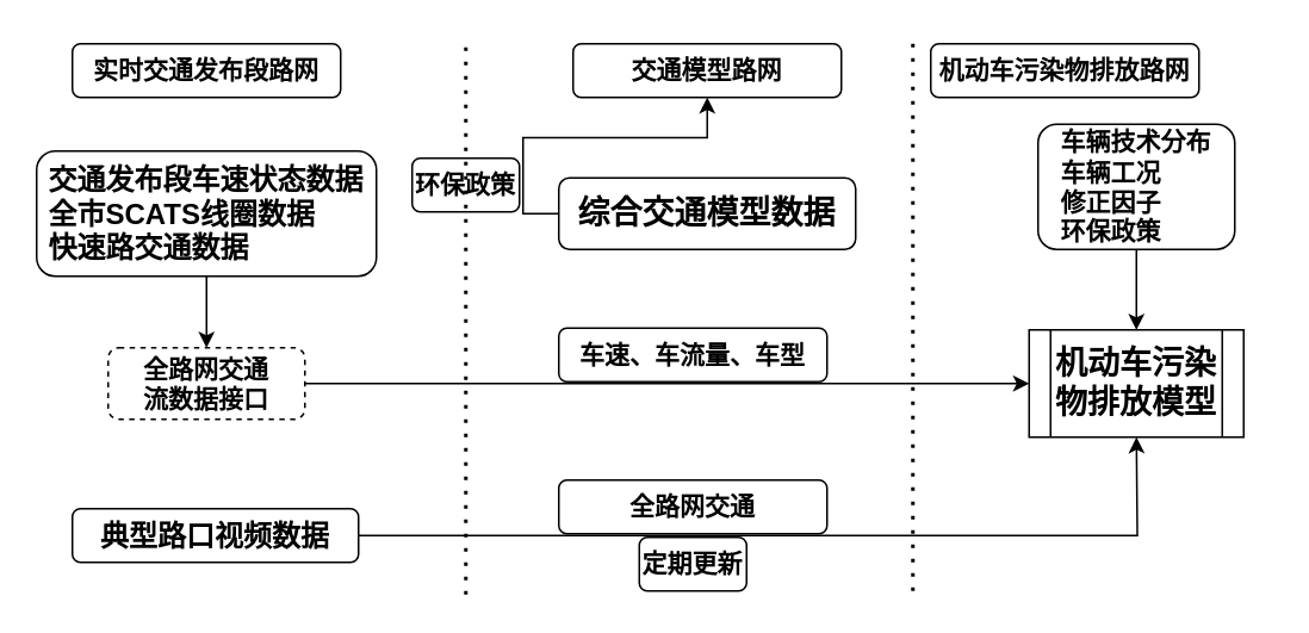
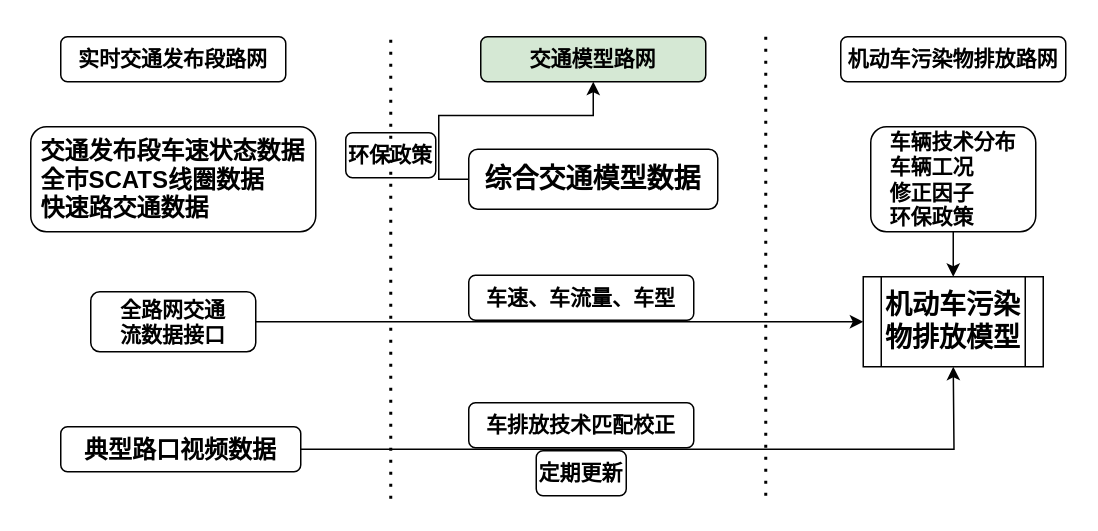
- <mxCell id="17" value="&lt;b&gt;&lt;font style=&quot;font-size: 14px&quot;&gt;交通模型路网&lt;/font&gt;&lt;/b&gt;" style="rounded=1;whiteSpace=wrap;html=1;" vertex="1" parent="1"><mxGeometry x="320" y="24" width="150" height="30" as="geometry" /></mxCell>
+ <mxCell id="17" value="&lt;b&gt;&lt;font style=&quot;font-size: 14px&quot;&gt;交通模型路网&lt;/font&gt;&lt;/b&gt;" style="rounded=1;whiteSpace=wrap;html=1;fillColor=#d5e8d4;" vertex="1" parent="1"><mxGeometry x="320" y="24" width="150" height="30" as="geometry" /></mxCell>
- <mxCell id="18" value="&lt;b&gt;&lt;font style=&quot;font-size: 14px&quot;&gt;机动车污染物排放路网&lt;/font&gt;&lt;/b&gt;" style="rounded=1;whiteSpace=wrap;html=1;" vertex="1" parent="1"><mxGeometry x="520" y="24" width="150" height="30" as="geometry" /></mxCell>
+ <mxCell id="18" value="&lt;b&gt;&lt;font style=&quot;font-size: 14px&quot;&gt;机动车污染物排放路网&lt;/font&gt;&lt;/b&gt;" style="rounded=1;whiteSpace=wrap;html=1;" vertex="1" parent="1"><mxGeometry x="560" y="24" width="150" height="30" as="geometry" /></mxCell>
- <mxCell id="12" value="&lt;div style=&quot;text-align: left&quot;&gt;&lt;span style=&quot;font-size: 14px&quot;&gt;&lt;b&gt;车辆技术分布&lt;/b&gt;&lt;/span&gt;&lt;/div&gt;&lt;font style=&quot;font-size: 14px&quot;&gt;&lt;b&gt;&lt;div style=&quot;text-align: left&quot;&gt;&lt;span&gt;车辆工况&lt;/span&gt;&lt;/div&gt;&lt;div style=&quot;text-align: left&quot;&gt;&lt;span&gt;修正因子&lt;/span&gt;&lt;/div&gt;&lt;div style=&quot;text-align: left&quot;&gt;&lt;span&gt;环保政策&lt;/span&gt;&lt;/div&gt;&lt;/b&gt;&lt;/font&gt;" style="rounded=1;whiteSpace=wrap;html=1;" vertex="1" parent="1"><mxGeometry x="580" y="69" width="110" height="70" as="geometry" /></mxCell>
+ <mxCell id="12" value="&lt;div style=&quot;text-align: left&quot;&gt;&lt;span style=&quot;font-size: 14px&quot;&gt;&lt;b&gt;车辆技术分布&lt;/b&gt;&lt;/span&gt;&lt;/div&gt;&lt;font style=&quot;font-size: 14px&quot;&gt;&lt;b&gt;&lt;div style=&quot;text-align: left&quot;&gt;&lt;span&gt;车辆工况&lt;/span&gt;&lt;/div&gt;&lt;div style=&quot;text-align: left&quot;&gt;&lt;span&gt;修正因子&lt;/span&gt;&lt;/div&gt;&lt;div style=&quot;text-align: left&quot;&gt;&lt;span&gt;环保政策&lt;/span&gt;&lt;/div&gt;&lt;/b&gt;&lt;/font&gt;" style="rounded=1;whiteSpace=wrap;html=1;" vertex="1" parent="1"><mxGeometry x="580" y="84" width="110" height="70" as="geometry" /></mxCell>
- <mxCell id="2" style="edgeStyle=orthogonalEdgeStyle;rounded=0;orthogonalLoop=1;jettySize=auto;html=1;exitX=0.5;exitY=1;exitDx=0;exitDy=0;entryX=0.5;entryY=0;entryDx=0;entryDy=0;" edge="1" parent="1" source="3" target="5"><mxGeometry relative="1" as="geometry" /></mxCell>
- <mxCell id="5" value="&lt;font style=&quot;font-size: 14px&quot;&gt;&lt;b&gt;全路网交通&lt;br&gt;流数据接口&lt;/b&gt;&lt;/font&gt;" style="rounded=1;whiteSpace=wrap;html=1;dashed=1;" vertex="1" parent="1"><mxGeometry x="60" y="194" width="110" height="40" as="geometry" /></mxCell>
+ <mxCell id="5" value="&lt;font style=&quot;font-size: 14px&quot;&gt;&lt;b&gt;全路网交通&lt;br&gt;流数据接口&lt;/b&gt;&lt;/font&gt;" style="rounded=1;whiteSpace=wrap;html=1;" vertex="1" parent="1"><mxGeometry x="60" y="194" width="110" height="40" as="geometry" /></mxCell>
- <mxCell id="13" value="&lt;font style=&quot;font-size: 14px&quot;&gt;&lt;b&gt;全路网交通&lt;/b&gt;&lt;/font&gt;" style="rounded=1;whiteSpace=wrap;html=1;" vertex="1" parent="1"><mxGeometry x="312" y="268" width="150" height="30" as="geometry" /></mxCell>
+ <mxCell id="13" value="&lt;font style=&quot;font-size: 14px&quot;&gt;&lt;b&gt;车排放技术匹配校正&lt;/b&gt;&lt;/font&gt;" style="rounded=1;whiteSpace=wrap;html=1;" vertex="1" parent="1"><mxGeometry x="312" y="268" width="150" height="30" as="geometry" /></mxCell>
